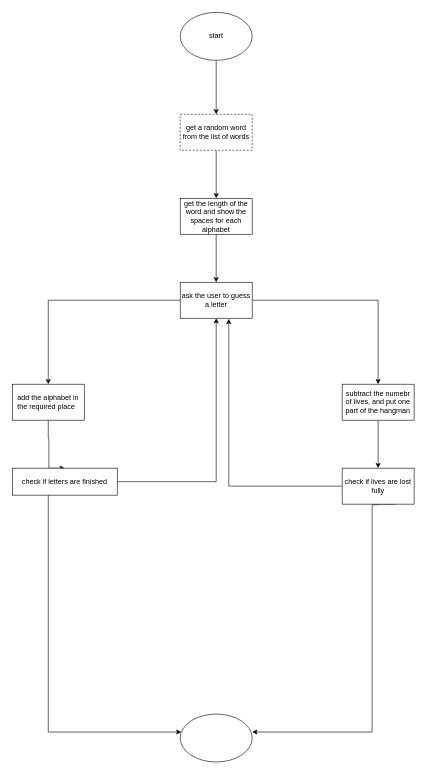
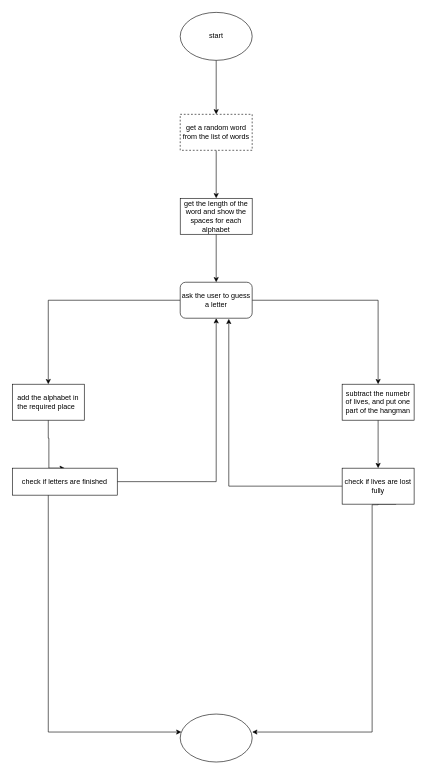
- <mxCell id="10" value="ask the user to guess a letter" style="whiteSpace=wrap;html=1;" vertex="1" parent="1"><mxGeometry x="300" y="470" width="120" height="60" as="geometry" /></mxCell>
+ <mxCell id="10" value="ask the user to guess a letter" style="whiteSpace=wrap;html=1;rounded=1;" vertex="1" parent="1"><mxGeometry x="300" y="470" width="120" height="60" as="geometry" /></mxCell>
